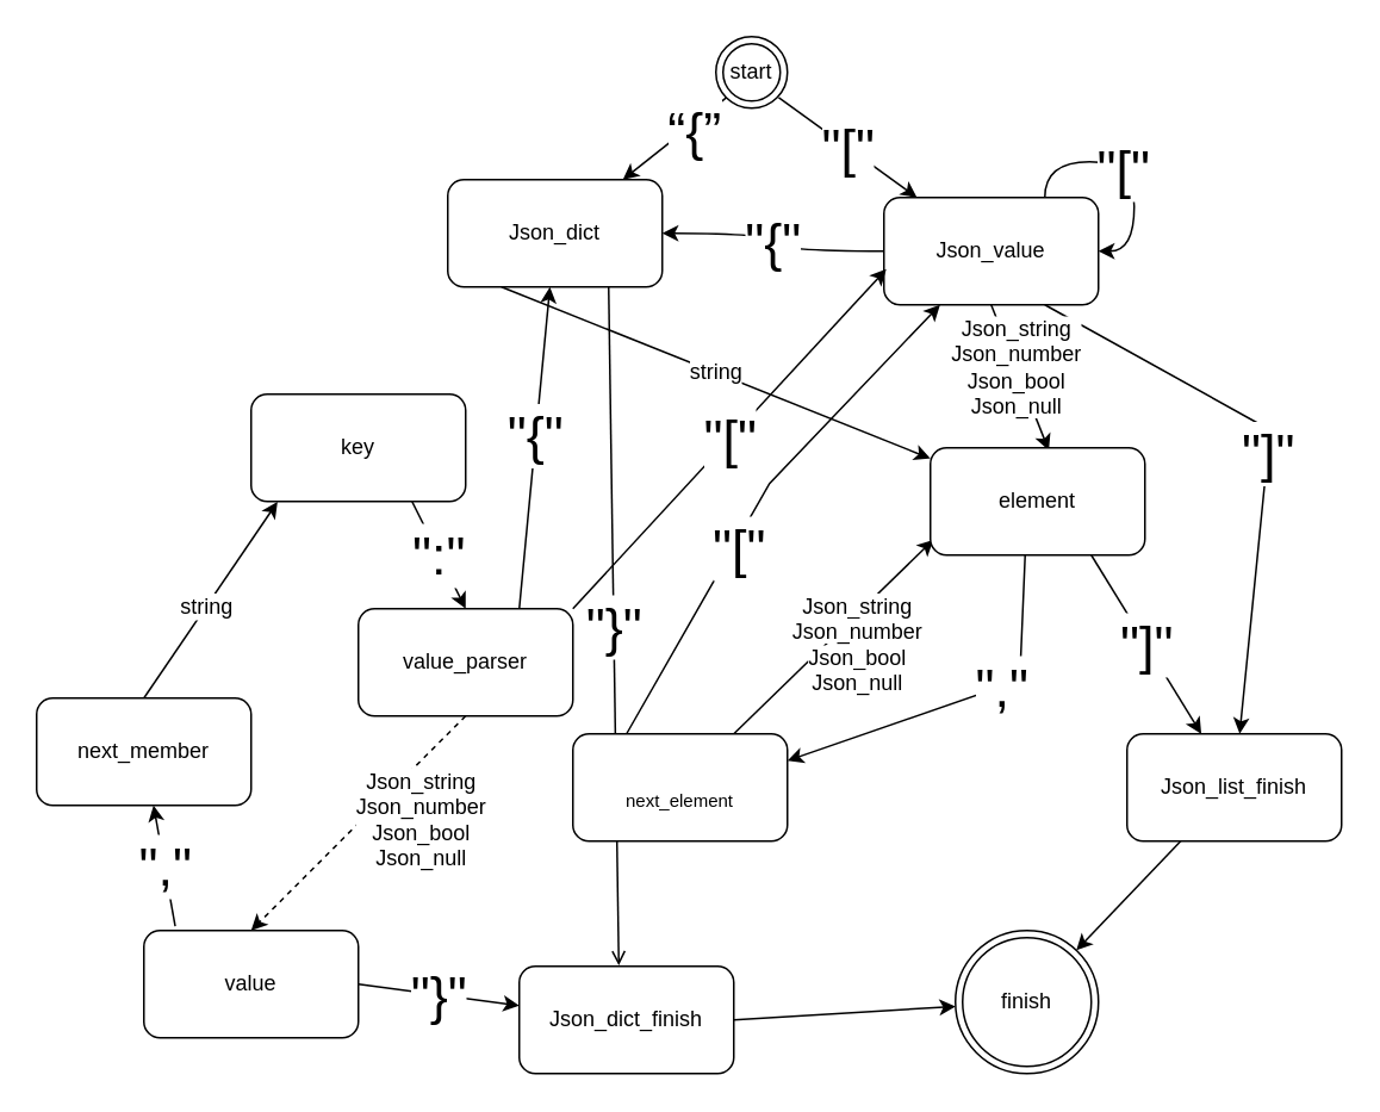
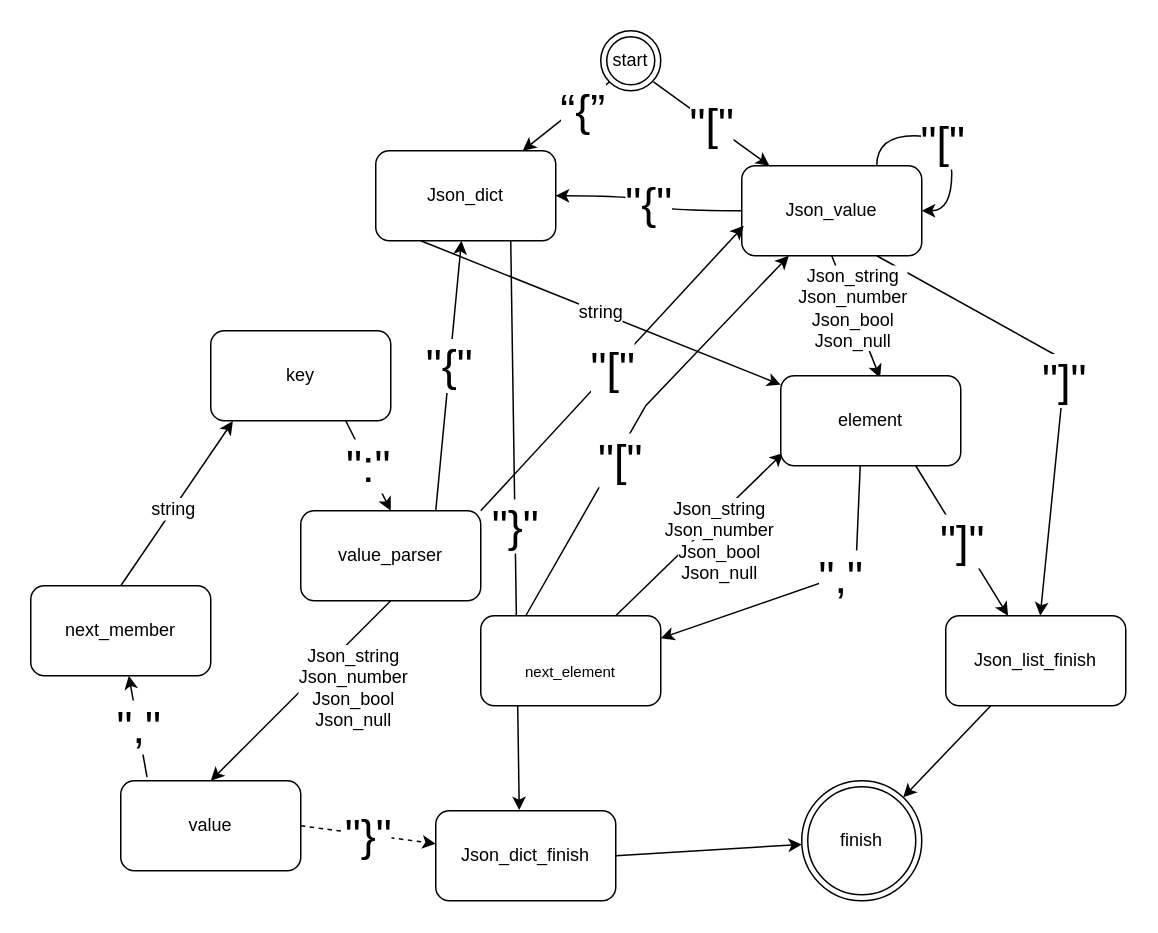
- <mxCell id="18" style="edgeStyle=none;rounded=0;jumpStyle=none;jumpSize=14;orthogonalLoop=1;jettySize=auto;html=1;exitX=0.5;exitY=1;exitDx=0;exitDy=0;entryX=0.5;entryY=0;entryDx=0;entryDy=0;fontSize=12;strokeWidth=1;dashed=1;" edge="1" parent="1" source="21" target="24"><mxGeometry relative="1" as="geometry" /></mxCell>
+ <mxCell id="18" style="edgeStyle=none;rounded=0;jumpStyle=none;jumpSize=14;orthogonalLoop=1;jettySize=auto;html=1;exitX=0.5;exitY=1;exitDx=0;exitDy=0;entryX=0.5;entryY=0;entryDx=0;entryDy=0;fontSize=12;strokeWidth=1;" edge="1" parent="1" source="21" target="24"><mxGeometry relative="1" as="geometry" /></mxCell>
- <mxCell id="7" value="&quot;}&quot;" style="edgeStyle=none;rounded=0;jumpStyle=none;jumpSize=14;orthogonalLoop=1;jettySize=auto;html=1;exitX=0.75;exitY=1;exitDx=0;exitDy=0;entryX=0.464;entryY=-0.007;entryDx=0;entryDy=0;entryPerimeter=0;fontSize=30;strokeWidth=1;endArrow=open;" edge="1" parent="1" source="8" target="29"><mxGeometry relative="1" as="geometry" /></mxCell>
+ <mxCell id="7" value="&quot;}&quot;" style="edgeStyle=none;rounded=0;jumpStyle=none;jumpSize=14;orthogonalLoop=1;jettySize=auto;html=1;exitX=0.75;exitY=1;exitDx=0;exitDy=0;entryX=0.464;entryY=-0.007;entryDx=0;entryDy=0;entryPerimeter=0;fontSize=30;strokeWidth=1;" edge="1" parent="1" source="8" target="29"><mxGeometry relative="1" as="geometry" /></mxCell>
- <mxCell id="23" value="&quot;}&quot;" style="edgeStyle=none;rounded=0;jumpStyle=none;jumpSize=14;orthogonalLoop=1;jettySize=auto;html=1;exitX=1;exitY=0.5;exitDx=0;exitDy=0;fontSize=30;strokeWidth=1;" edge="1" parent="1" source="24" target="29"><mxGeometry relative="1" as="geometry" /></mxCell>
+ <mxCell id="23" value="&quot;}&quot;" style="edgeStyle=none;rounded=0;jumpStyle=none;jumpSize=14;orthogonalLoop=1;jettySize=auto;html=1;exitX=1;exitY=0.5;exitDx=0;exitDy=0;fontSize=30;strokeWidth=1;dashed=1;" edge="1" parent="1" source="24" target="29"><mxGeometry relative="1" as="geometry" /></mxCell>
